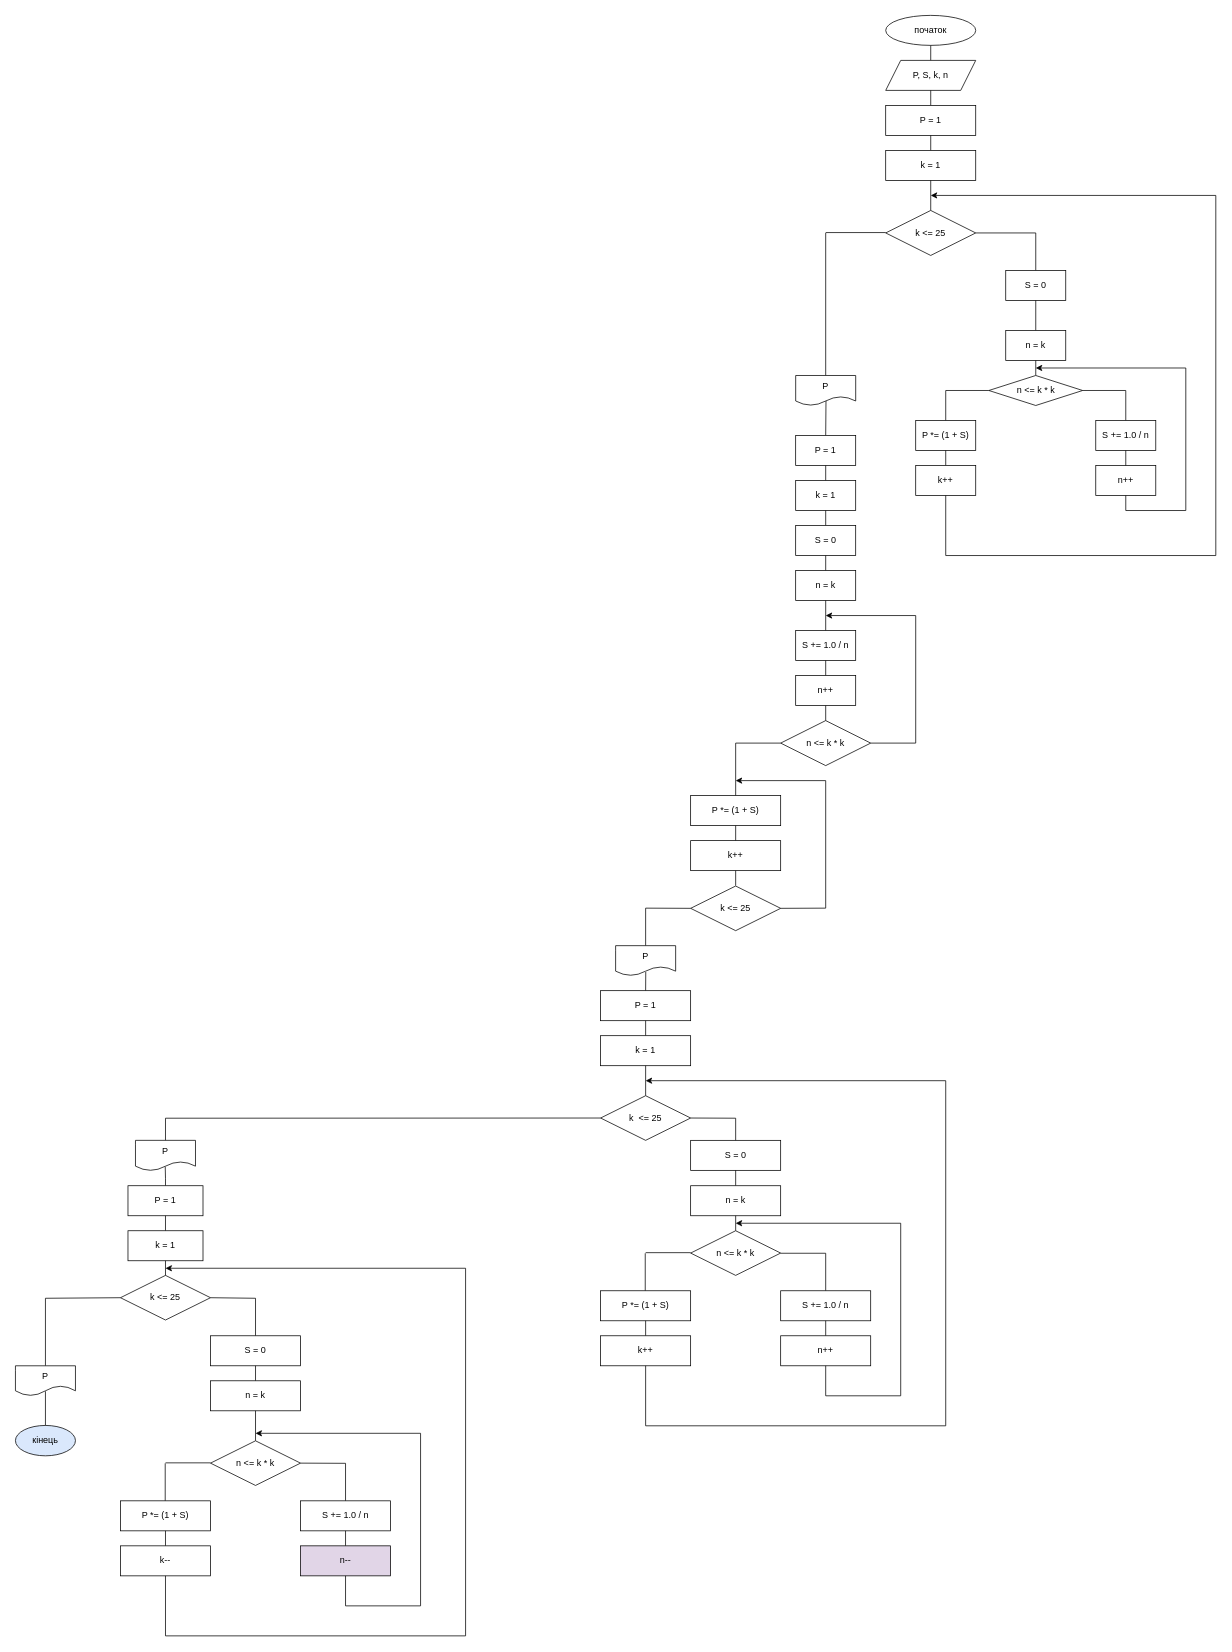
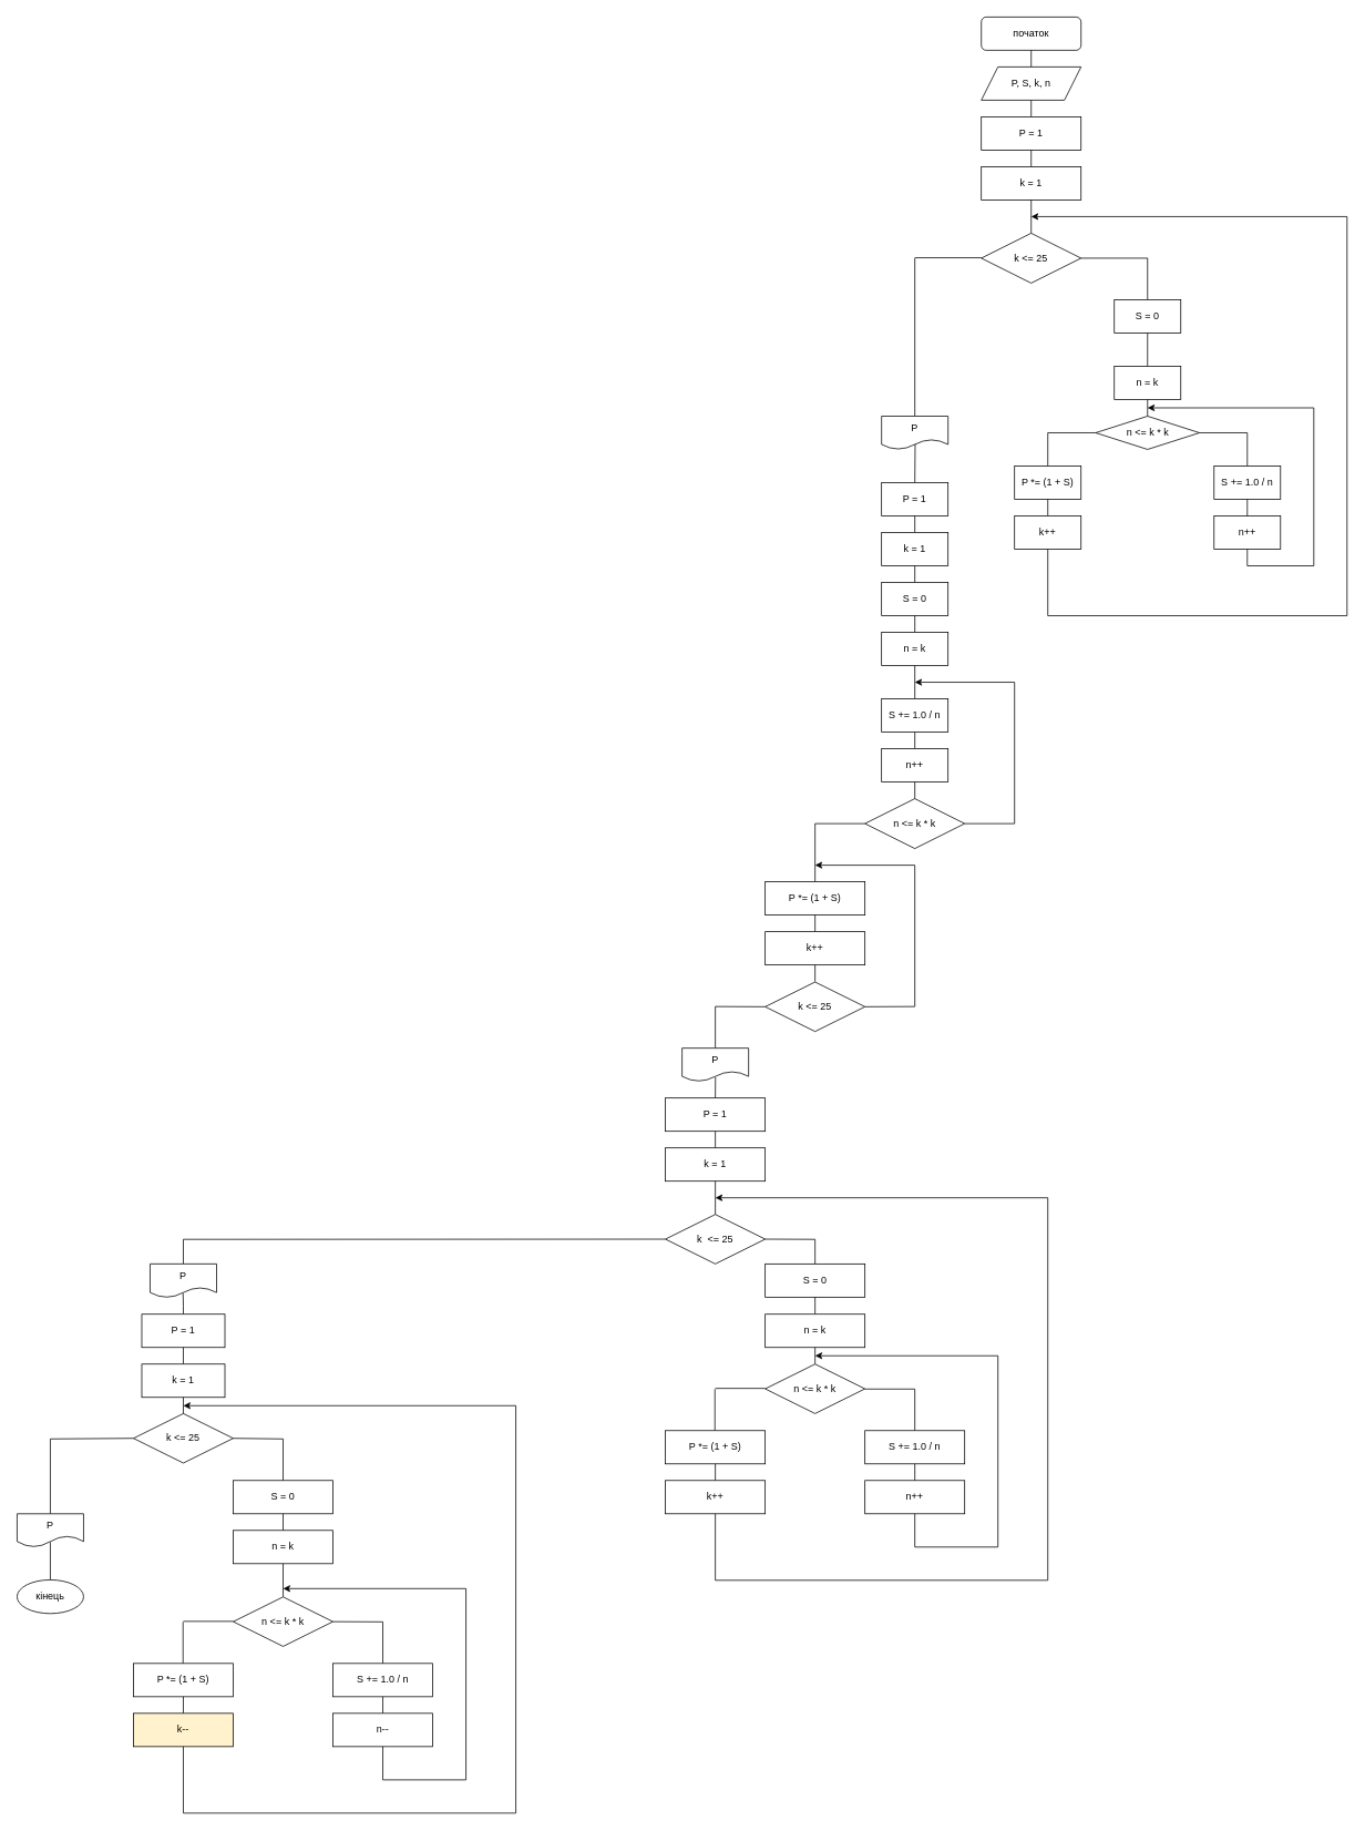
- <mxCell id="2" value="початок" style="ellipse;whiteSpace=wrap;html=1;" parent="1" vertex="1"><mxGeometry x="1180" y="20" width="120" height="40" as="geometry" /></mxCell>
+ <mxCell id="2" value="початок" style="whiteSpace=wrap;html=1;rounded=1;" parent="1" vertex="1"><mxGeometry x="1180" y="20" width="120" height="40" as="geometry" /></mxCell>
- <mxCell id="119" value="кінець" style="ellipse;whiteSpace=wrap;html=1;fillColor=#dae8fc;" vertex="1" parent="1"><mxGeometry x="20" y="1899.5" width="80" height="40.5" as="geometry" /></mxCell>
+ <mxCell id="119" value="кінець" style="ellipse;whiteSpace=wrap;html=1;" vertex="1" parent="1"><mxGeometry x="20" y="1899.5" width="80" height="40.5" as="geometry" /></mxCell>
- <mxCell id="113" value="k--" style="rounded=0;whiteSpace=wrap;html=1;" vertex="1" parent="1"><mxGeometry x="160" y="2060" width="120" height="40" as="geometry" /></mxCell>
+ <mxCell id="113" value="k--" style="rounded=0;whiteSpace=wrap;html=1;fillColor=#fff2cc;" vertex="1" parent="1"><mxGeometry x="160" y="2060" width="120" height="40" as="geometry" /></mxCell>
- <mxCell id="107" value="n--" style="rounded=0;whiteSpace=wrap;html=1;fillColor=#e1d5e7;" vertex="1" parent="1"><mxGeometry x="400" y="2060" width="120" height="40" as="geometry" /></mxCell>
+ <mxCell id="107" value="n--" style="rounded=0;whiteSpace=wrap;html=1;" vertex="1" parent="1"><mxGeometry x="400" y="2060" width="120" height="40" as="geometry" /></mxCell>
